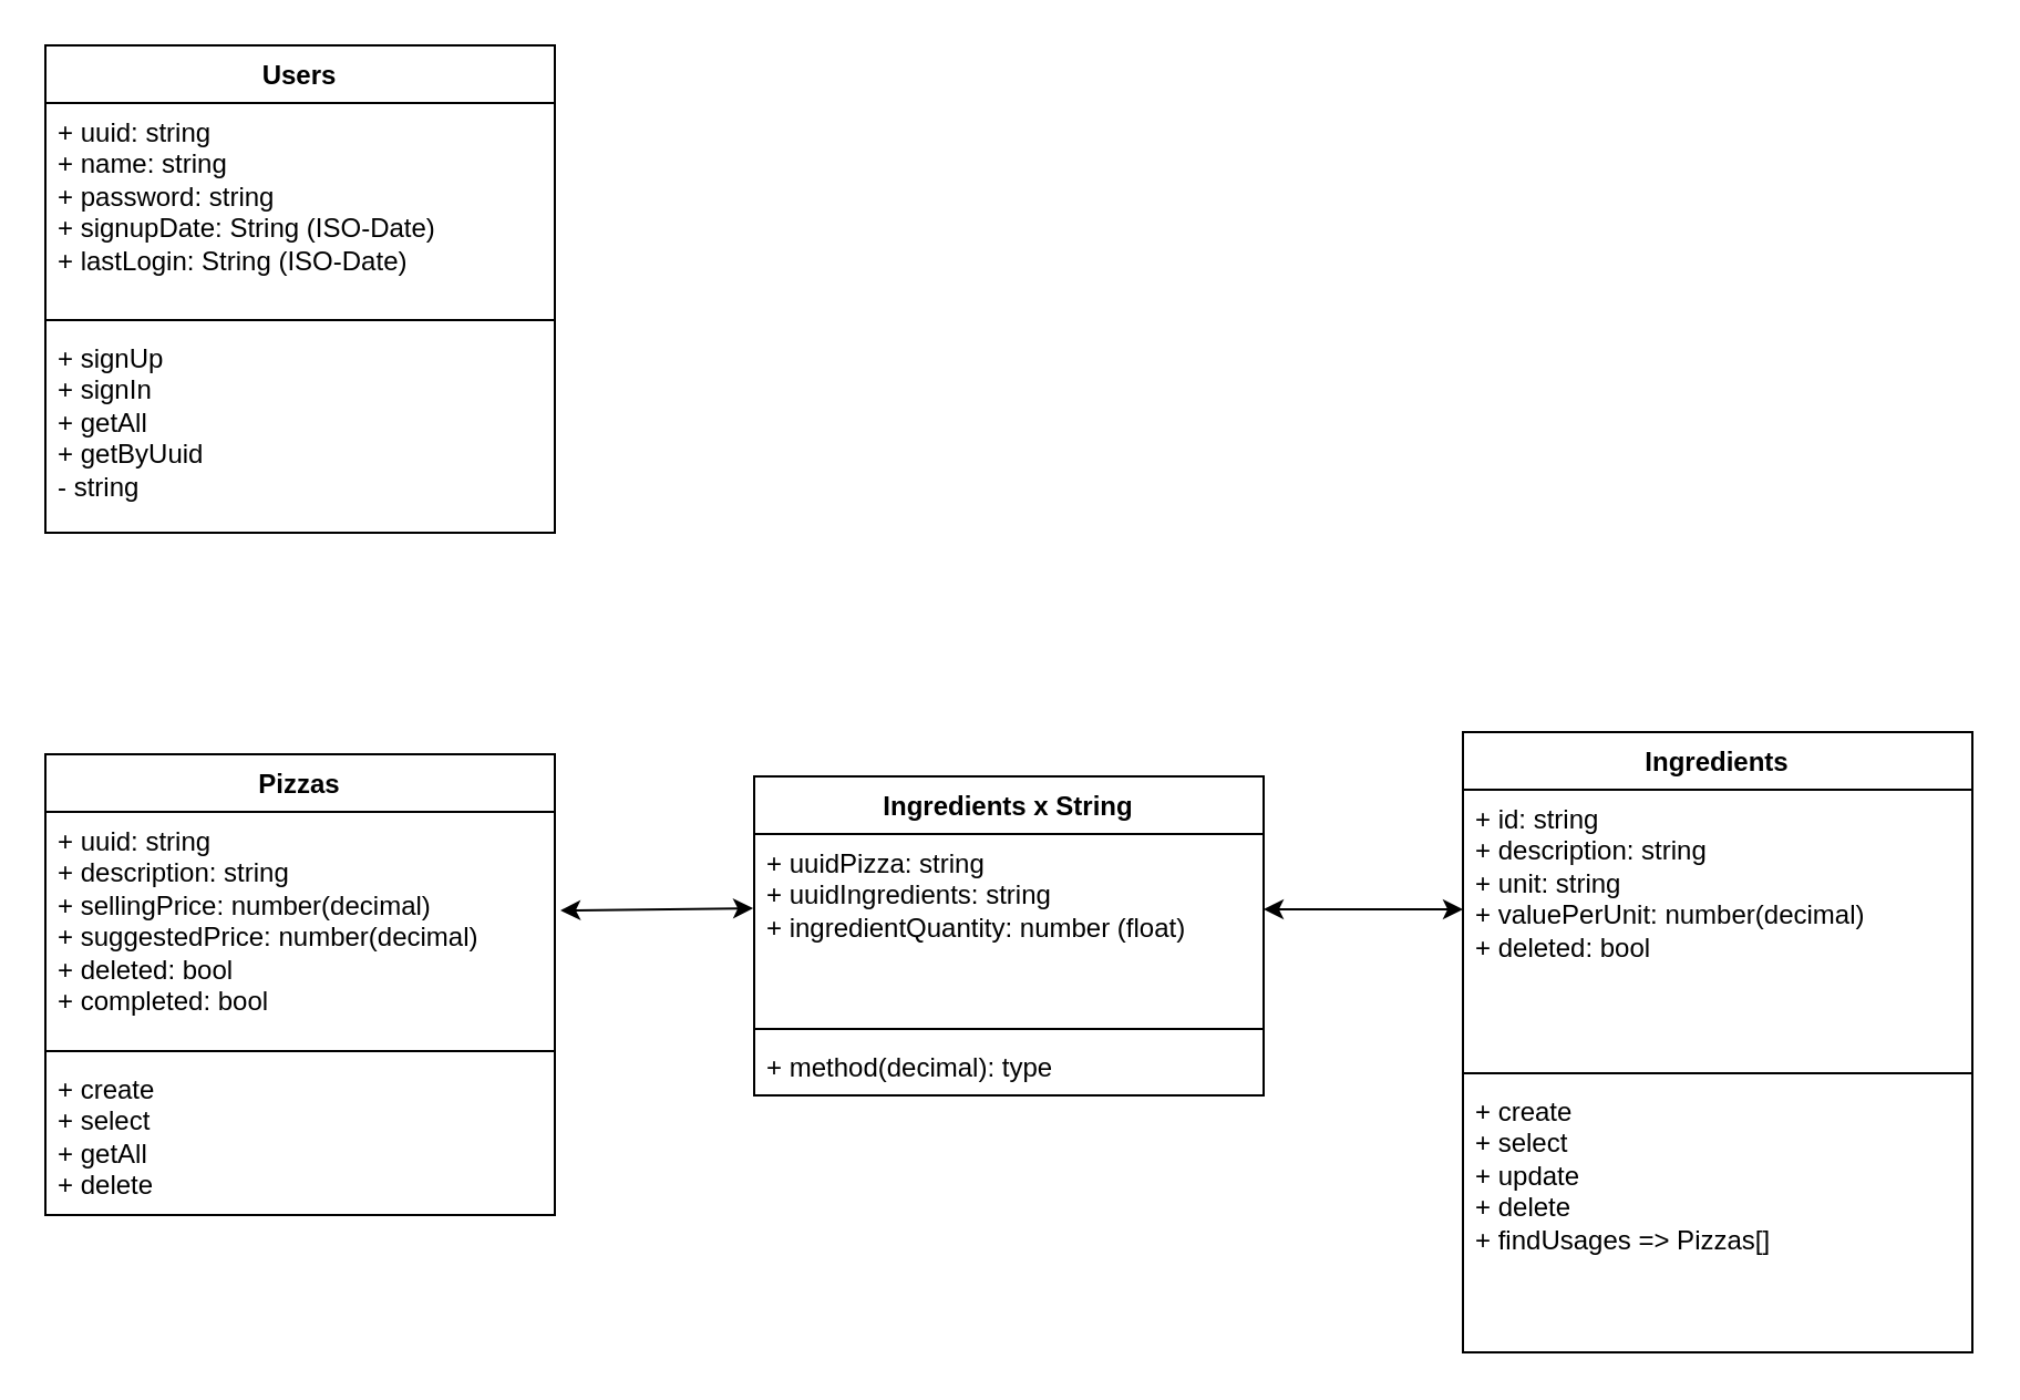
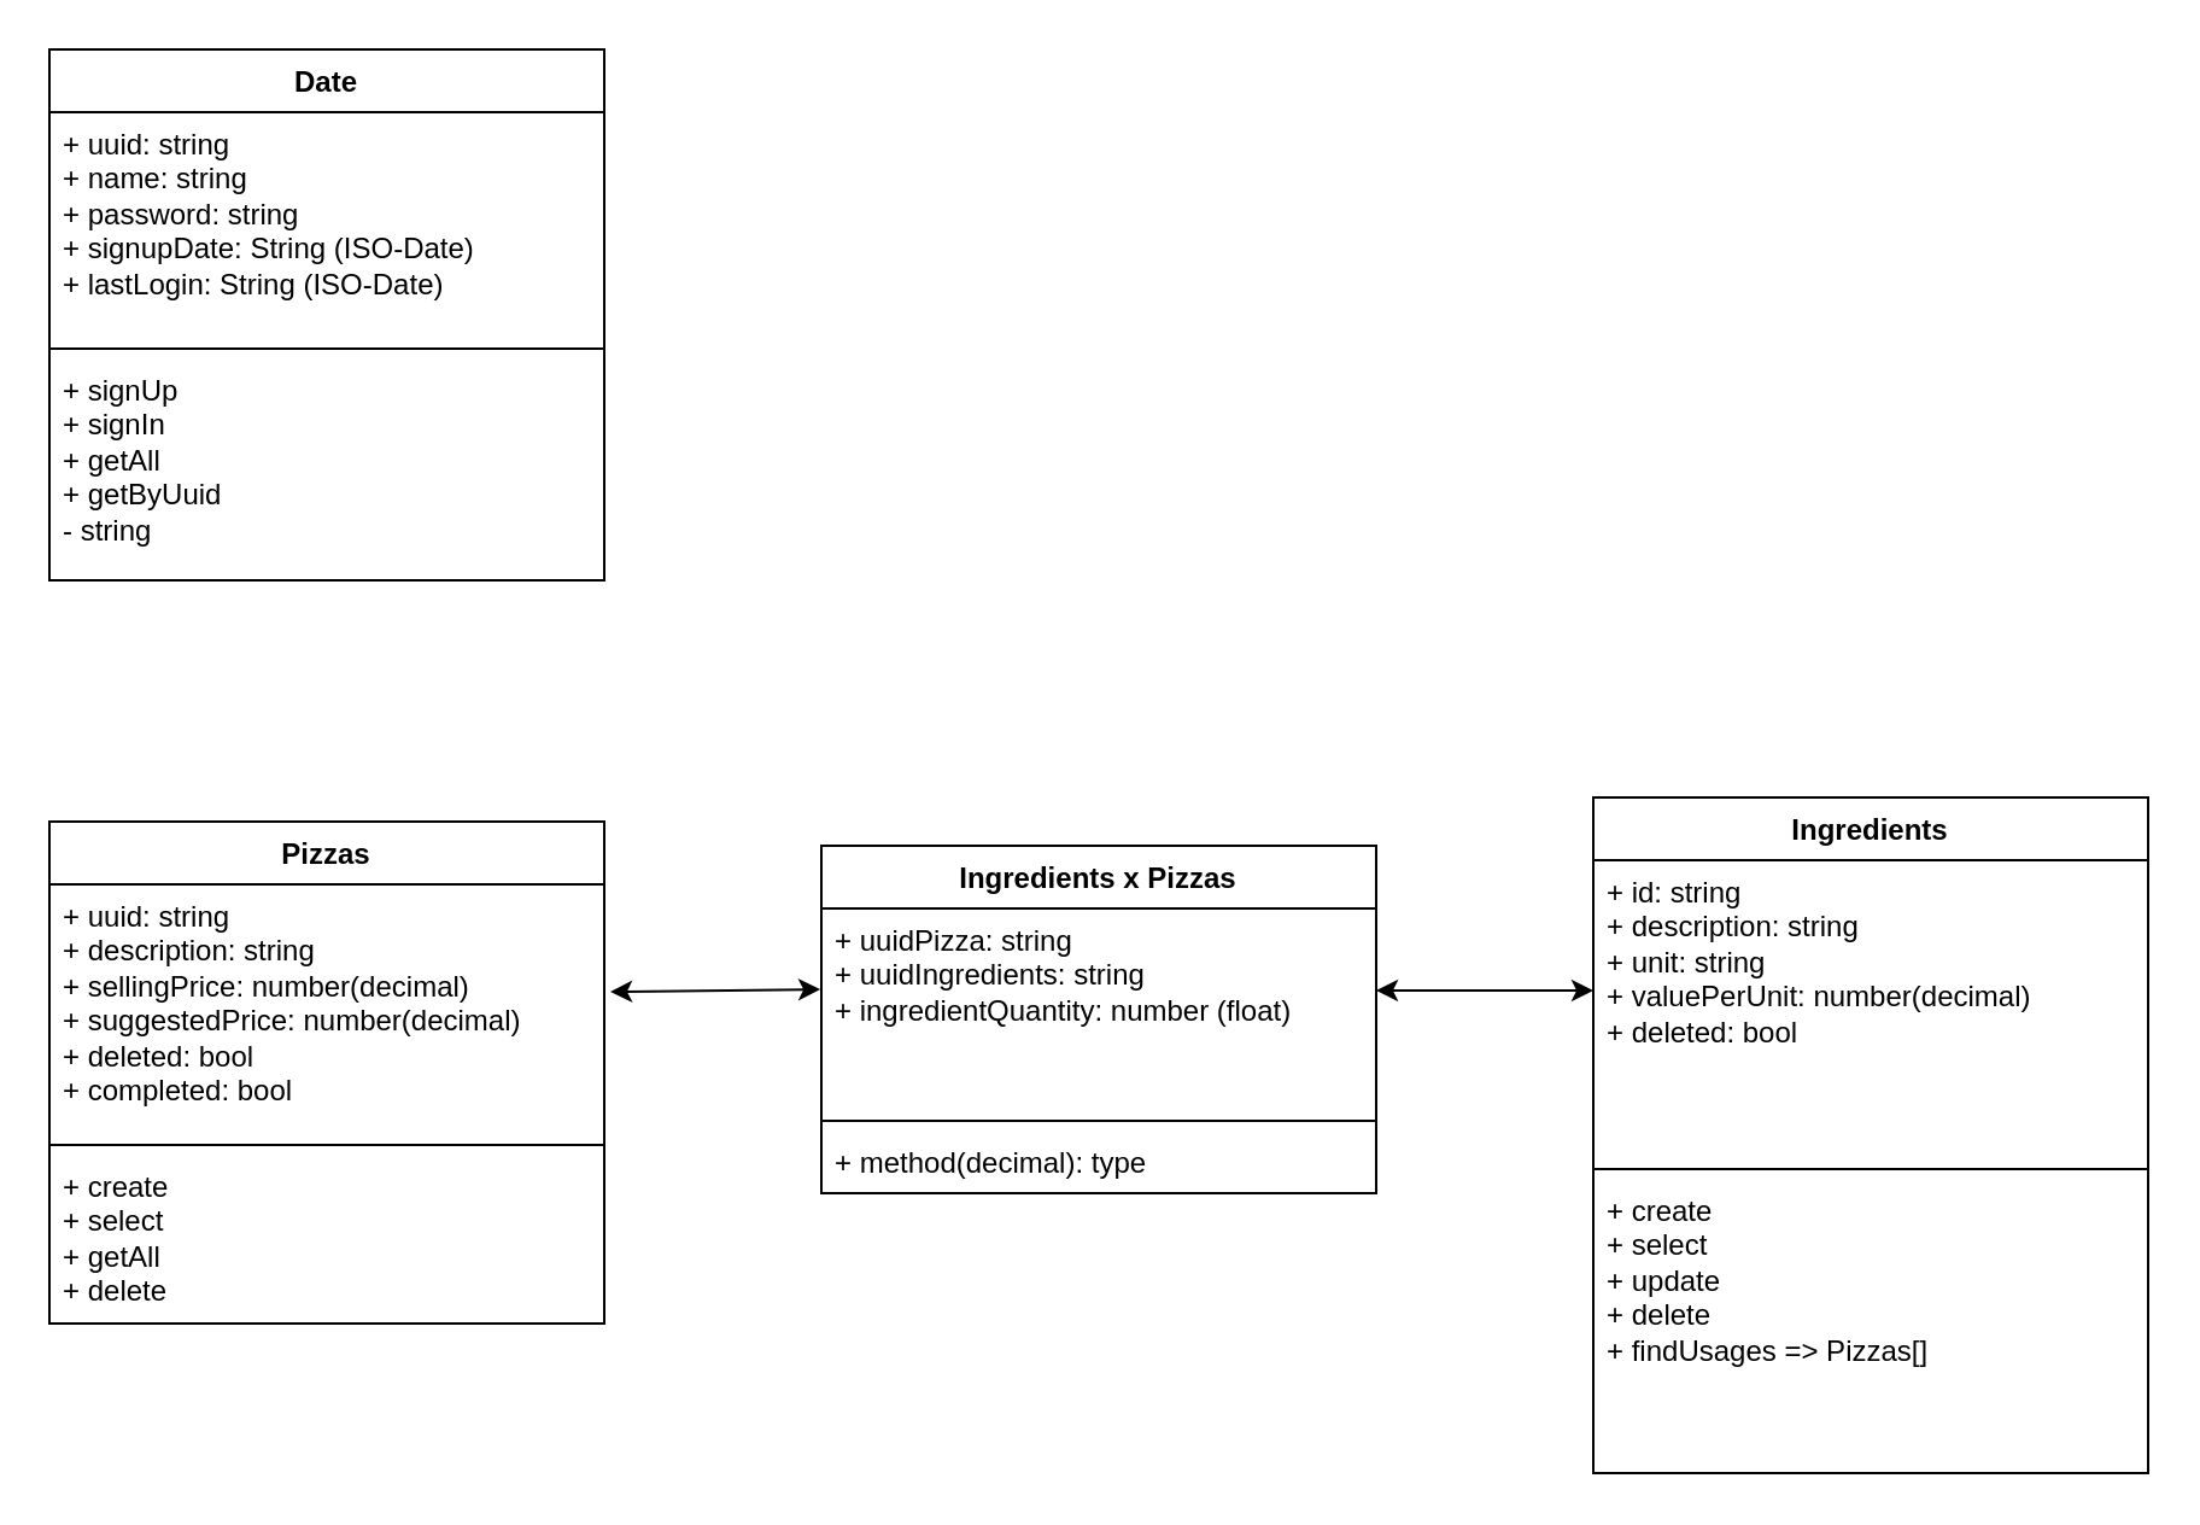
- <mxCell id="16" value="Users" style="swimlane;fontStyle=1;align=center;verticalAlign=top;childLayout=stackLayout;horizontal=1;startSize=26;horizontalStack=0;resizeParent=1;resizeParentMax=0;resizeLast=0;collapsible=1;marginBottom=0;whiteSpace=wrap;html=1;" vertex="1" parent="1"><mxGeometry x="20" y="20" width="230" height="220" as="geometry"><mxRectangle x="170" y="230" width="100" height="30" as="alternateBounds" /></mxGeometry></mxCell>
+ <mxCell id="16" value="Date" style="swimlane;fontStyle=1;align=center;verticalAlign=top;childLayout=stackLayout;horizontal=1;startSize=26;horizontalStack=0;resizeParent=1;resizeParentMax=0;resizeLast=0;collapsible=1;marginBottom=0;whiteSpace=wrap;html=1;" vertex="1" parent="1"><mxGeometry x="20" y="20" width="230" height="220" as="geometry"><mxRectangle x="170" y="230" width="100" height="30" as="alternateBounds" /></mxGeometry></mxCell>
- <mxCell id="10" value="Ingredients x String" style="swimlane;fontStyle=1;align=center;verticalAlign=top;childLayout=stackLayout;horizontal=1;startSize=26;horizontalStack=0;resizeParent=1;resizeParentMax=0;resizeLast=0;collapsible=1;marginBottom=0;whiteSpace=wrap;html=1;" parent="1" vertex="1"><mxGeometry x="340" y="350" width="230" height="144" as="geometry"><mxRectangle x="170" y="230" width="100" height="30" as="alternateBounds" /></mxGeometry></mxCell>
+ <mxCell id="10" value="Ingredients x Pizzas" style="swimlane;fontStyle=1;align=center;verticalAlign=top;childLayout=stackLayout;horizontal=1;startSize=26;horizontalStack=0;resizeParent=1;resizeParentMax=0;resizeLast=0;collapsible=1;marginBottom=0;whiteSpace=wrap;html=1;" parent="1" vertex="1"><mxGeometry x="340" y="350" width="230" height="144" as="geometry"><mxRectangle x="170" y="230" width="100" height="30" as="alternateBounds" /></mxGeometry></mxCell>
